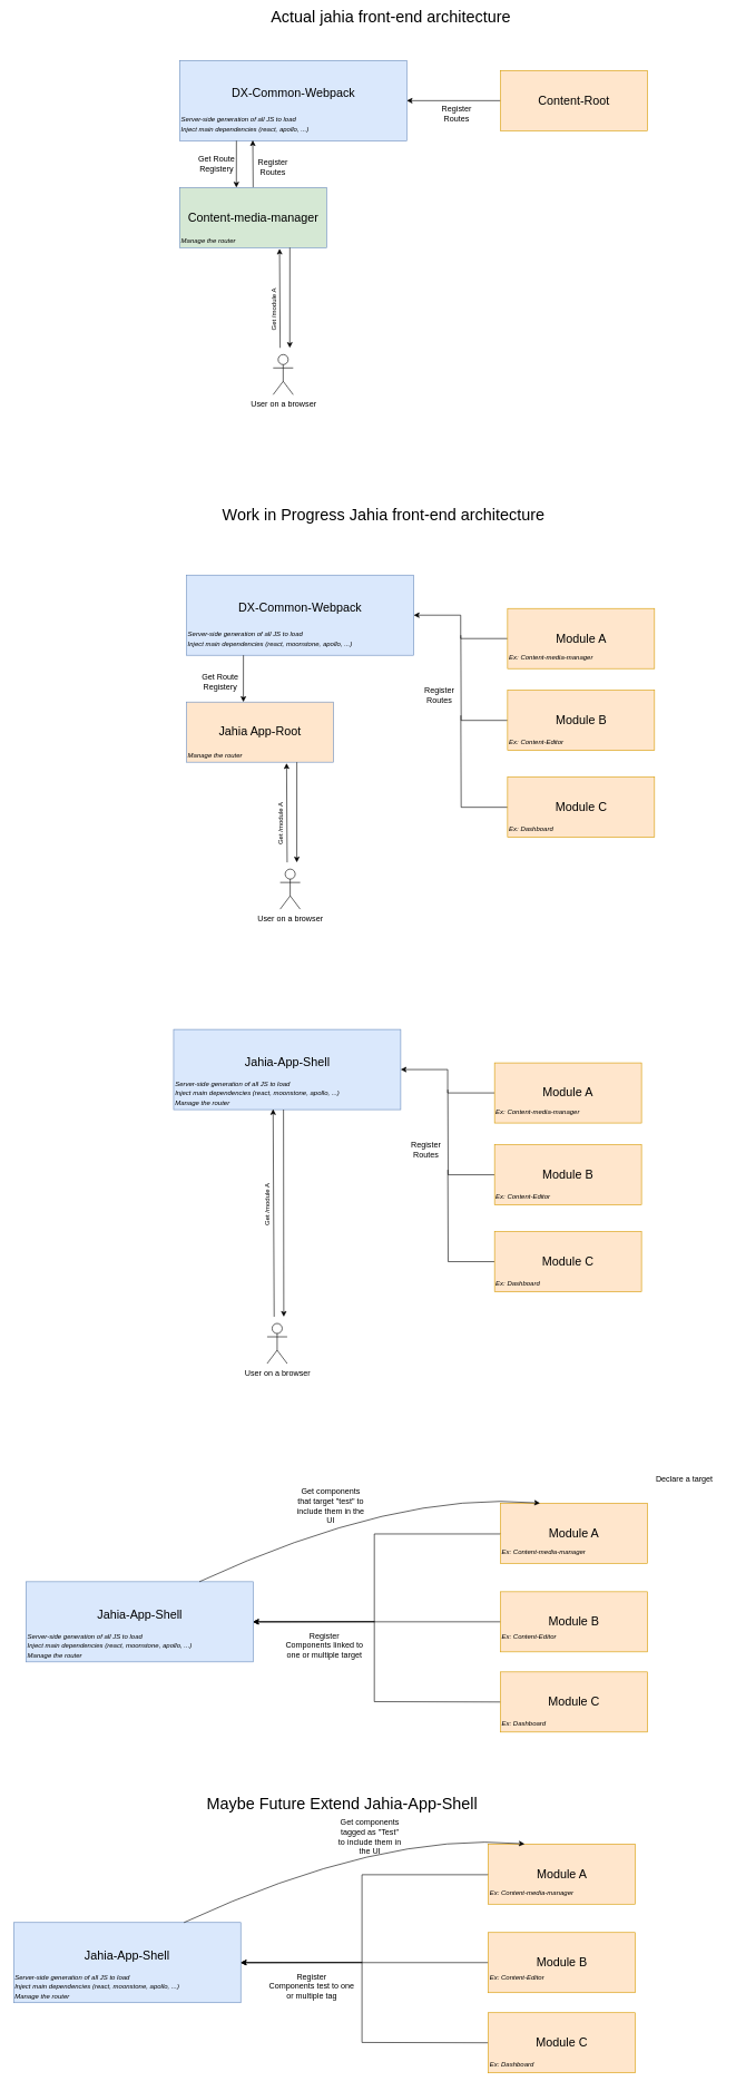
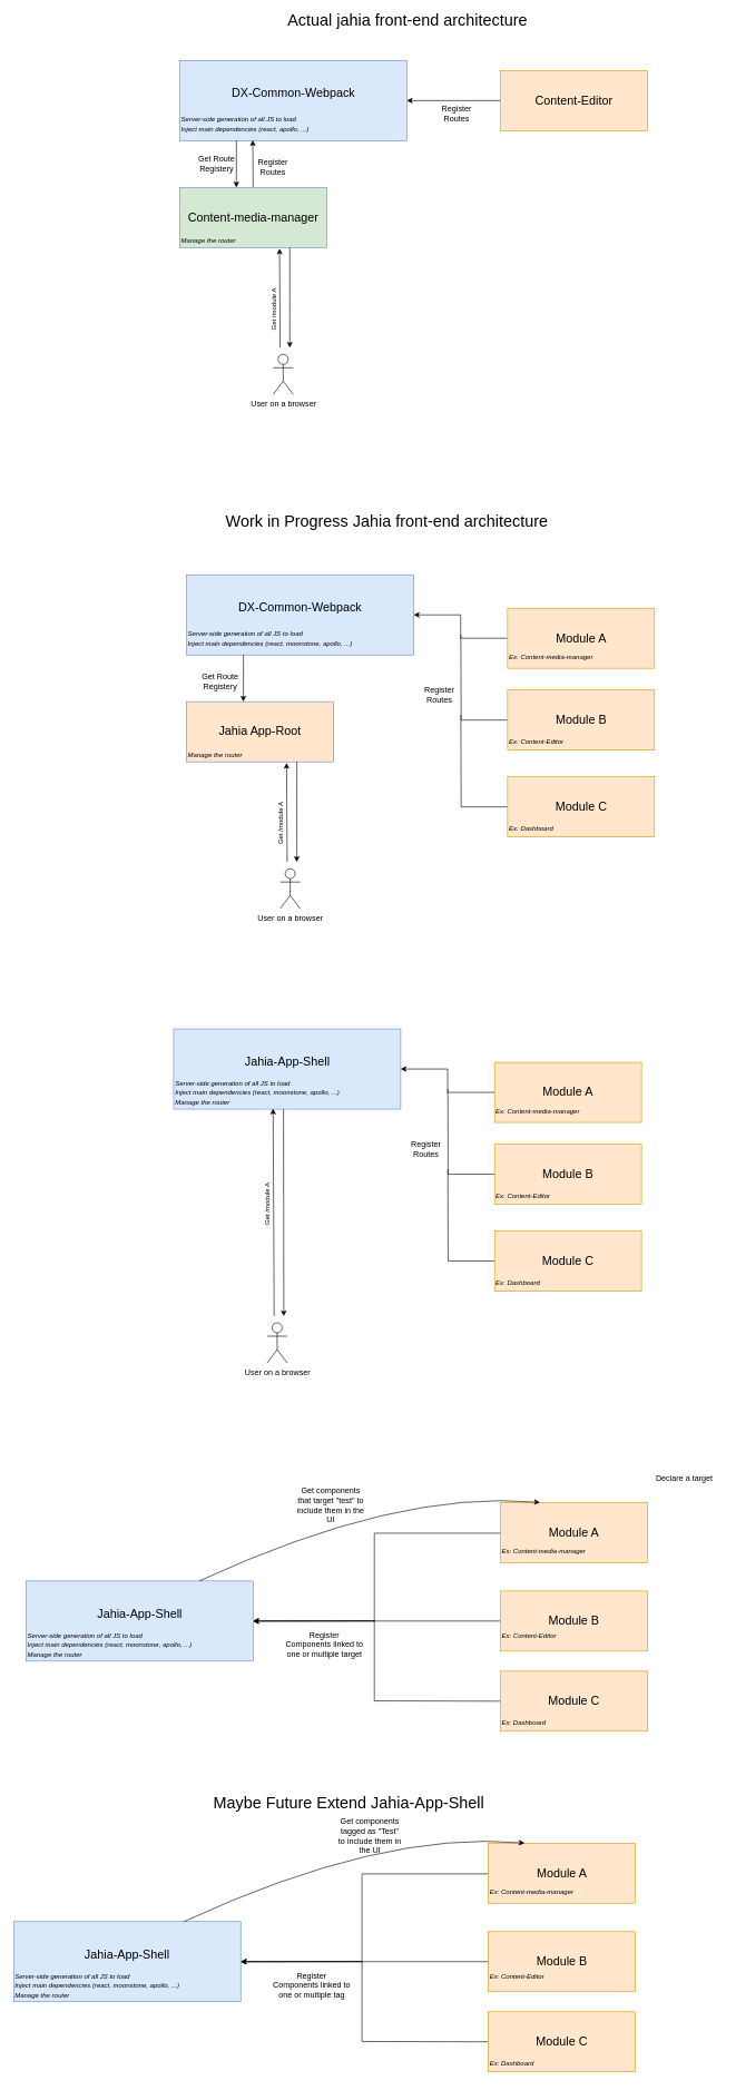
- <mxCell id="68" value="&lt;font style=&quot;font-size: 24px&quot;&gt;Actual jahia front-end architecture&lt;/font&gt;" style="text;html=1;strokeColor=none;fillColor=none;align=center;verticalAlign=middle;whiteSpace=wrap;rounded=0;" vertex="1" parent="1"><mxGeometry x="305" y="15" width="560" height="20" as="geometry" /></mxCell>
+ <mxCell id="68" value="&lt;font style=&quot;font-size: 24px&quot;&gt;Actual jahia front-end architecture&lt;/font&gt;" style="text;html=1;strokeColor=none;fillColor=none;align=center;verticalAlign=middle;whiteSpace=wrap;rounded=0;" vertex="1" parent="1"><mxGeometry x="330" y="20" width="560" height="20" as="geometry" /></mxCell>
- <mxCell id="5" value="&lt;font style=&quot;font-size: 18px&quot;&gt;Content-Root&lt;br&gt;&lt;/font&gt;" style="rounded=0;whiteSpace=wrap;html=1;fillColor=#ffe6cc;strokeColor=#d79b00;" vertex="1" parent="1"><mxGeometry x="749" y="105" width="220" height="90" as="geometry" /></mxCell>
+ <mxCell id="5" value="&lt;font style=&quot;font-size: 18px&quot;&gt;Content-Editor&lt;br&gt;&lt;/font&gt;" style="rounded=0;whiteSpace=wrap;html=1;fillColor=#ffe6cc;strokeColor=#d79b00;" vertex="1" parent="1"><mxGeometry x="749" y="105" width="220" height="90" as="geometry" /></mxCell>
- <mxCell id="69" value="&lt;font style=&quot;font-size: 24px&quot;&gt;Work in Progress Jahia front-end architecture&lt;/font&gt;" style="text;html=1;strokeColor=none;fillColor=none;align=center;verticalAlign=middle;whiteSpace=wrap;rounded=0;" vertex="1" parent="1"><mxGeometry x="294" y="760" width="560" height="20" as="geometry" /></mxCell>
+ <mxCell id="69" value="&lt;font style=&quot;font-size: 24px&quot;&gt;Work in Progress Jahia front-end architecture&lt;/font&gt;" style="text;html=1;strokeColor=none;fillColor=none;align=center;verticalAlign=middle;whiteSpace=wrap;rounded=0;" vertex="1" parent="1"><mxGeometry x="299" y="770" width="560" height="20" as="geometry" /></mxCell>
- <mxCell id="84" value="&lt;span style=&quot;font-size: 24px&quot;&gt;Maybe Future Extend Jahia-App-Shell&lt;/span&gt;" style="text;html=1;strokeColor=none;fillColor=none;align=center;verticalAlign=middle;whiteSpace=wrap;rounded=0;" vertex="1" parent="1"><mxGeometry x="231.5" y="2690" width="560" height="20" as="geometry" /></mxCell>
+ <mxCell id="84" value="&lt;span style=&quot;font-size: 24px&quot;&gt;Maybe Future Extend Jahia-App-Shell&lt;/span&gt;" style="text;html=1;strokeColor=none;fillColor=none;align=center;verticalAlign=middle;whiteSpace=wrap;rounded=0;" vertex="1" parent="1"><mxGeometry x="241.5" y="2690" width="560" height="20" as="geometry" /></mxCell>
- <mxCell id="83" value="Register&lt;br&gt;Components test to one or multiple tag" style="text;html=1;strokeColor=none;fillColor=none;align=center;verticalAlign=middle;whiteSpace=wrap;rounded=0;direction=south;" vertex="1" parent="1"><mxGeometry x="401" y="2941" width="131" height="61" as="geometry" /></mxCell>
+ <mxCell id="83" value="Register&lt;br&gt;Components linked to one or multiple tag" style="text;html=1;strokeColor=none;fillColor=none;align=center;verticalAlign=middle;whiteSpace=wrap;rounded=0;direction=south;" vertex="1" parent="1"><mxGeometry x="401" y="2941" width="131" height="61" as="geometry" /></mxCell>
